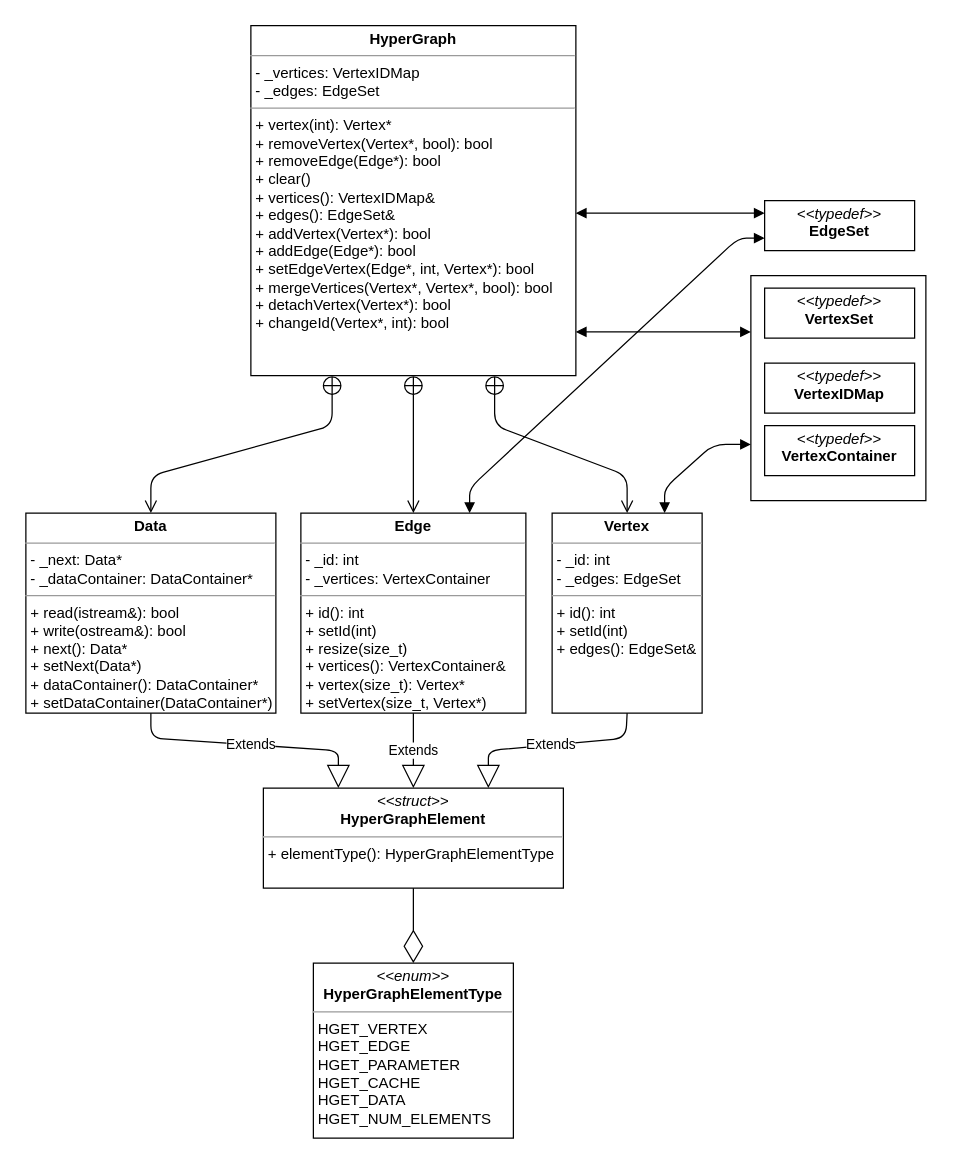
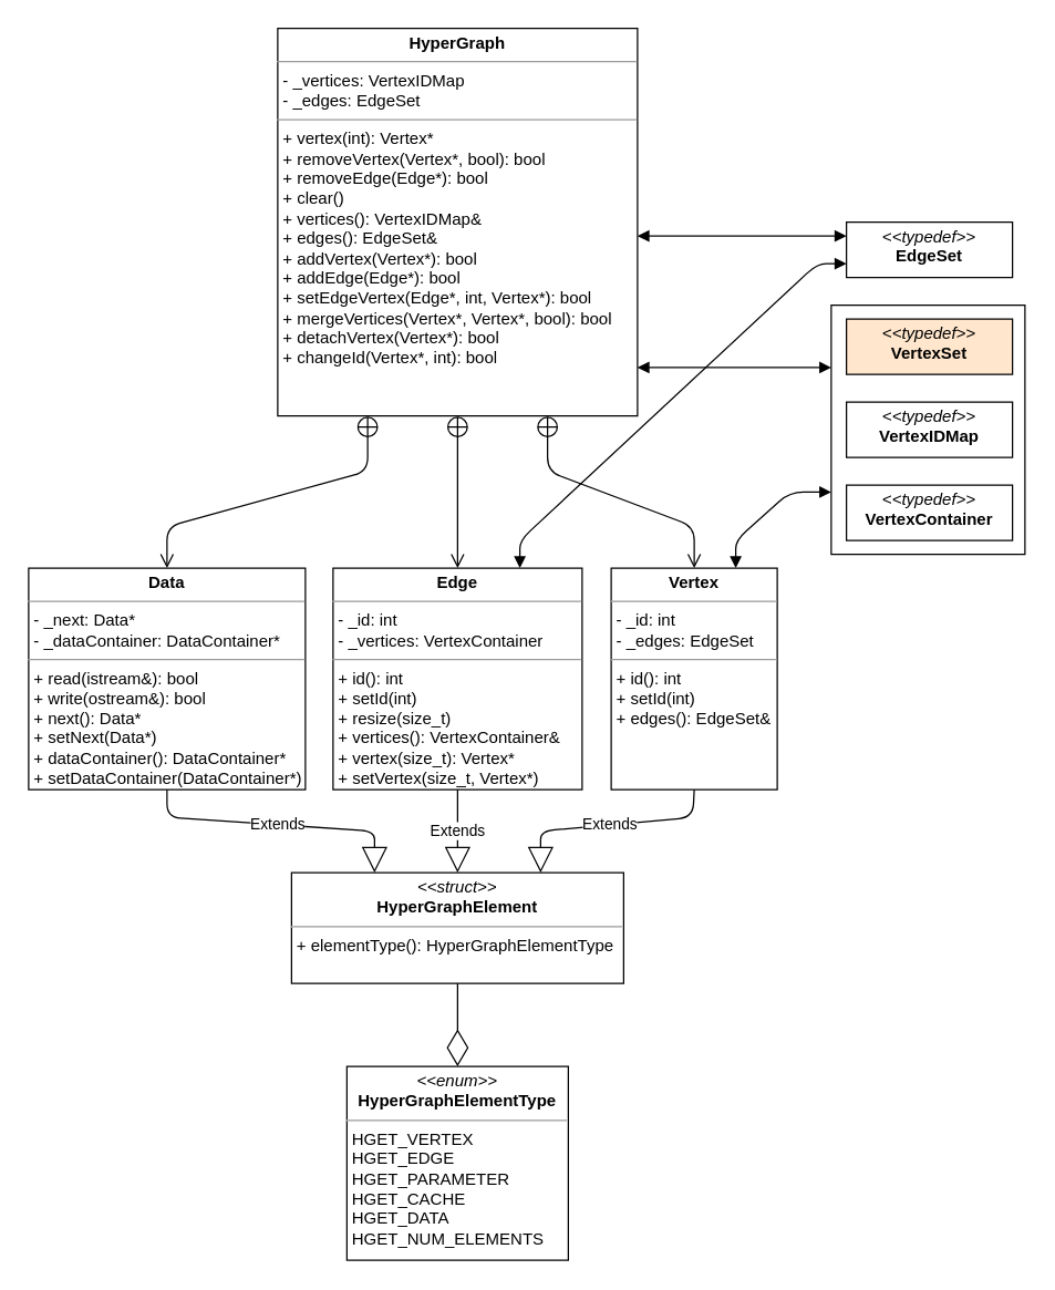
- <mxCell id="9" value="&lt;p style=&quot;margin: 0px ; margin-top: 4px ; text-align: center&quot;&gt;&lt;i&gt;&amp;lt;&amp;lt;typedef&amp;gt;&amp;gt;&lt;/i&gt;&lt;br&gt;&lt;b&gt;VertexSet&lt;/b&gt;&lt;/p&gt;" style="verticalAlign=top;align=left;overflow=fill;fontSize=12;fontFamily=Helvetica;html=1;" vertex="1" parent="1"><mxGeometry x="611" y="230" width="120" height="40" as="geometry" /></mxCell>
+ <mxCell id="9" value="&lt;p style=&quot;margin: 0px ; margin-top: 4px ; text-align: center&quot;&gt;&lt;i&gt;&amp;lt;&amp;lt;typedef&amp;gt;&amp;gt;&lt;/i&gt;&lt;br&gt;&lt;b&gt;VertexSet&lt;/b&gt;&lt;/p&gt;" style="verticalAlign=top;align=left;overflow=fill;fontSize=12;fontFamily=Helvetica;html=1;fillColor=#ffe6cc;" vertex="1" parent="1"><mxGeometry x="611" y="230" width="120" height="40" as="geometry" /></mxCell>
- <mxCell id="11" value="&lt;p style=&quot;margin: 0px ; margin-top: 4px ; text-align: center&quot;&gt;&lt;i&gt;&amp;lt;&amp;lt;typedef&amp;gt;&amp;gt;&lt;/i&gt;&lt;br&gt;&lt;b&gt;VertexContainer&lt;/b&gt;&lt;/p&gt;" style="verticalAlign=top;align=left;overflow=fill;fontSize=12;fontFamily=Helvetica;html=1;" vertex="1" parent="1"><mxGeometry x="611" y="340" width="120" height="40" as="geometry" /></mxCell>
+ <mxCell id="11" value="&lt;p style=&quot;margin: 0px ; margin-top: 4px ; text-align: center&quot;&gt;&lt;i&gt;&amp;lt;&amp;lt;typedef&amp;gt;&amp;gt;&lt;/i&gt;&lt;br&gt;&lt;b&gt;VertexContainer&lt;/b&gt;&lt;/p&gt;" style="verticalAlign=top;align=left;overflow=fill;fontSize=12;fontFamily=Helvetica;html=1;" vertex="1" parent="1"><mxGeometry x="611" y="350" width="120" height="40" as="geometry" /></mxCell>
